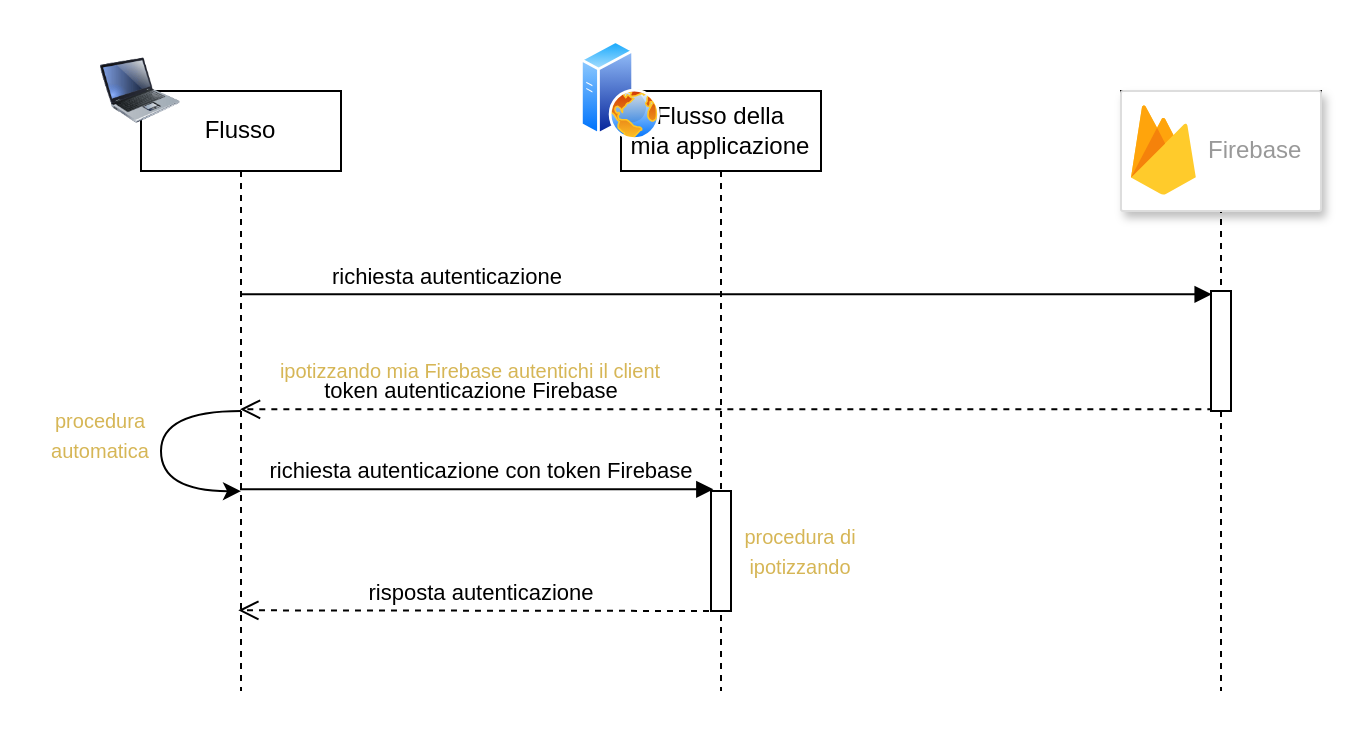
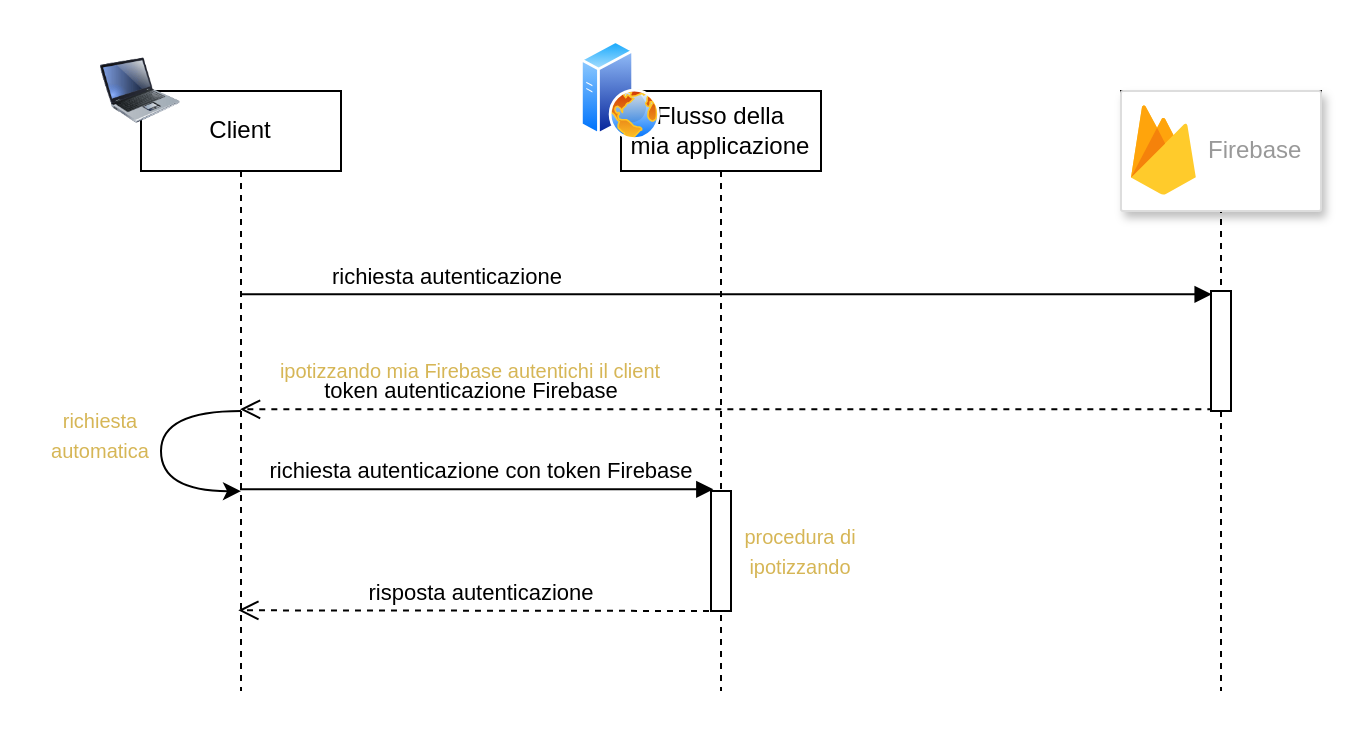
- <mxCell id="7" value="Flusso" style="shape=umlLifeline;perimeter=lifelinePerimeter;whiteSpace=wrap;html=1;container=1;collapsible=0;recursiveResize=0;outlineConnect=0;" vertex="1" parent="6"><mxGeometry x="20" y="16.5" width="100" height="300" as="geometry" /></mxCell>
+ <mxCell id="7" value="Client" style="shape=umlLifeline;perimeter=lifelinePerimeter;whiteSpace=wrap;html=1;container=1;collapsible=0;recursiveResize=0;outlineConnect=0;" vertex="1" parent="6"><mxGeometry x="20" y="16.5" width="100" height="300" as="geometry" /></mxCell>
- <mxCell id="20" value="&lt;font style=&quot;font-size: 10px&quot; color=&quot;#d6b656&quot;&gt;procedura automatica&lt;/font&gt;" style="text;html=1;strokeColor=none;fillColor=none;align=center;verticalAlign=middle;whiteSpace=wrap;rounded=0;" vertex="1" parent="1"><mxGeometry x="20" y="206.5" width="60" height="20" as="geometry" /></mxCell>
+ <mxCell id="20" value="&lt;font style=&quot;font-size: 10px&quot; color=&quot;#d6b656&quot;&gt;richiesta automatica&lt;/font&gt;" style="text;html=1;strokeColor=none;fillColor=none;align=center;verticalAlign=middle;whiteSpace=wrap;rounded=0;" vertex="1" parent="1"><mxGeometry x="20" y="206.5" width="60" height="20" as="geometry" /></mxCell>
